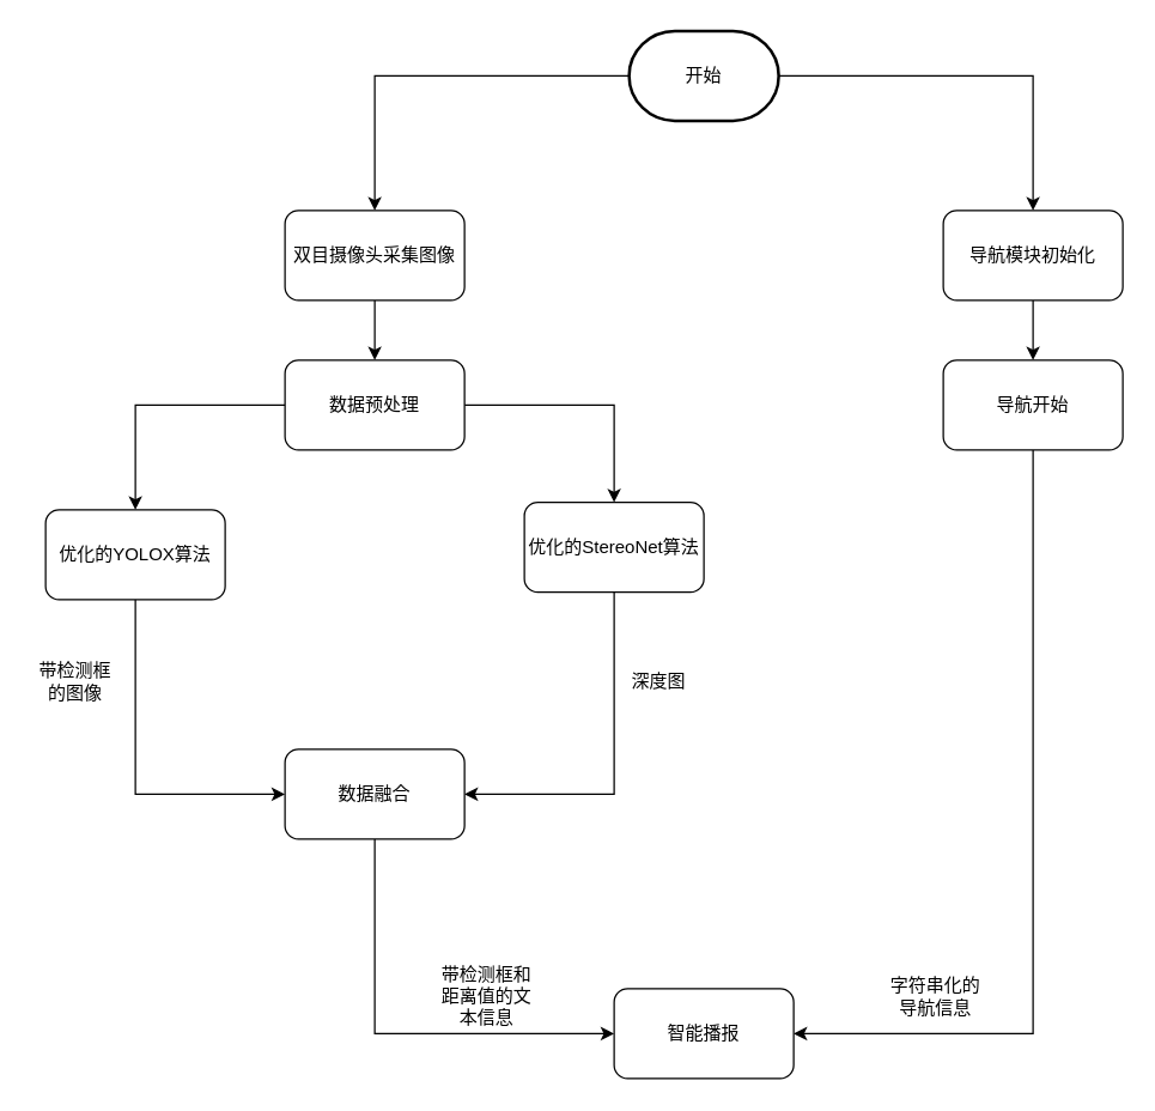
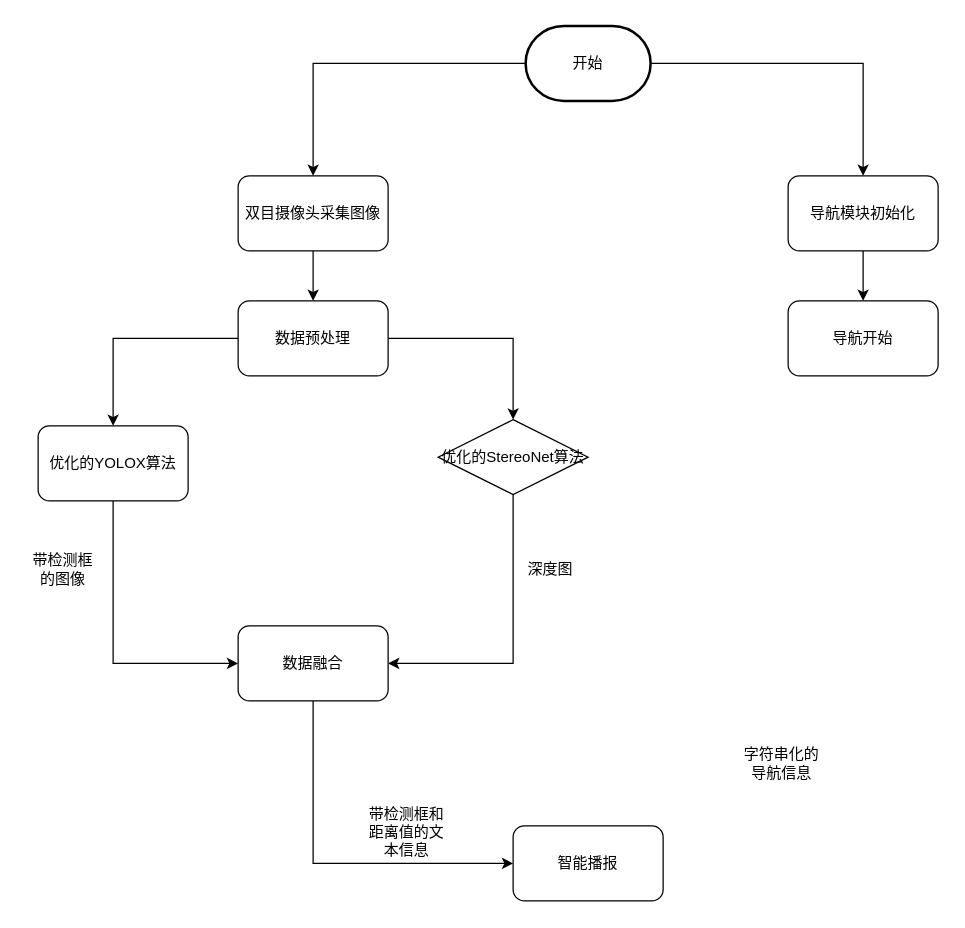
- <mxCell id="14" value="优化的StereoNet算法" style="rounded=1;whiteSpace=wrap;html=1;" vertex="1" parent="1"><mxGeometry x="350" y="335" width="120" height="60" as="geometry" /></mxCell>
+ <mxCell id="14" value="优化的StereoNet算法" style="rhombus;whiteSpace=wrap;html=1;" vertex="1" parent="1"><mxGeometry x="350" y="335" width="120" height="60" as="geometry" /></mxCell>
- <mxCell id="11" style="edgeStyle=orthogonalEdgeStyle;rounded=0;orthogonalLoop=1;jettySize=auto;html=1;entryX=1;entryY=0.5;entryDx=0;entryDy=0;" edge="1" parent="1" source="12" target="22"><mxGeometry relative="1" as="geometry"><Array as="points"><mxPoint x="690" y="690" /></Array></mxGeometry></mxCell>
- <mxCell id="24" value="字符串化的导航信息" style="text;html=1;strokeColor=none;fillColor=none;align=center;verticalAlign=middle;whiteSpace=wrap;rounded=0;" vertex="1" parent="1"><mxGeometry x="590" y="650" width="70" height="30" as="geometry" /></mxCell>
+ <mxCell id="24" value="字符串化的导航信息" style="text;html=1;strokeColor=none;fillColor=none;align=center;verticalAlign=middle;whiteSpace=wrap;rounded=0;" vertex="1" parent="1"><mxGeometry x="590" y="595" width="70" height="30" as="geometry" /></mxCell>
